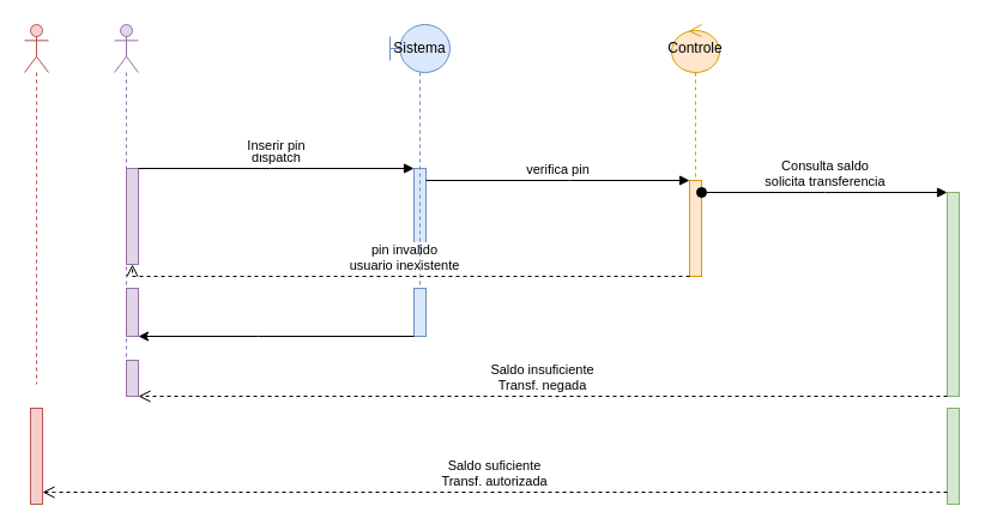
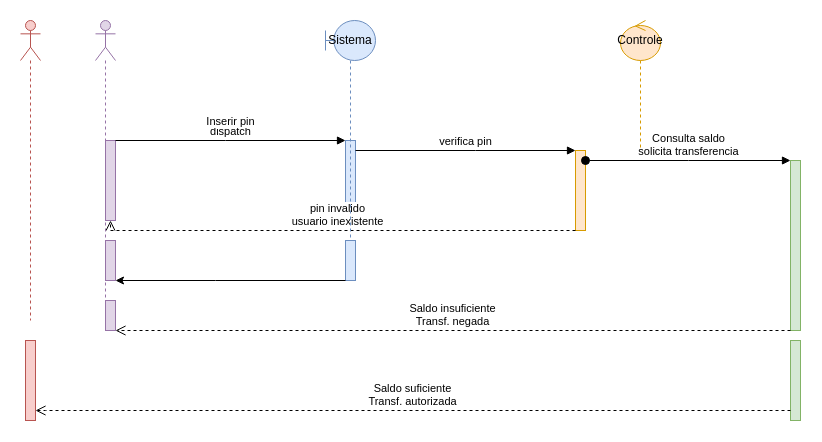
- <mxCell id="22" value="Controle" style="shape=umlLifeline;perimeter=lifelinePerimeter;whiteSpace=wrap;html=1;container=1;dropTarget=0;collapsible=0;recursiveResize=0;outlineConnect=0;portConstraint=eastwest;newEdgeStyle={&quot;edgeStyle&quot;:&quot;elbowEdgeStyle&quot;,&quot;elbow&quot;:&quot;vertical&quot;,&quot;curved&quot;:0,&quot;rounded&quot;:0};participant=umlControl;fillColor=#ffe6cc;strokeColor=#d79b00;" vertex="1" parent="1"><mxGeometry x="560" y="20" width="40" height="130" as="geometry" /></mxCell>
+ <mxCell id="22" value="Controle" style="shape=umlLifeline;perimeter=lifelinePerimeter;whiteSpace=wrap;html=1;container=1;dropTarget=0;collapsible=0;recursiveResize=0;outlineConnect=0;portConstraint=eastwest;newEdgeStyle={&quot;edgeStyle&quot;:&quot;elbowEdgeStyle&quot;,&quot;elbow&quot;:&quot;vertical&quot;,&quot;curved&quot;:0,&quot;rounded&quot;:0};participant=umlControl;fillColor=#ffe6cc;strokeColor=#d79b00;" vertex="1" parent="1"><mxGeometry x="620" y="20" width="40" height="130" as="geometry" /></mxCell>
